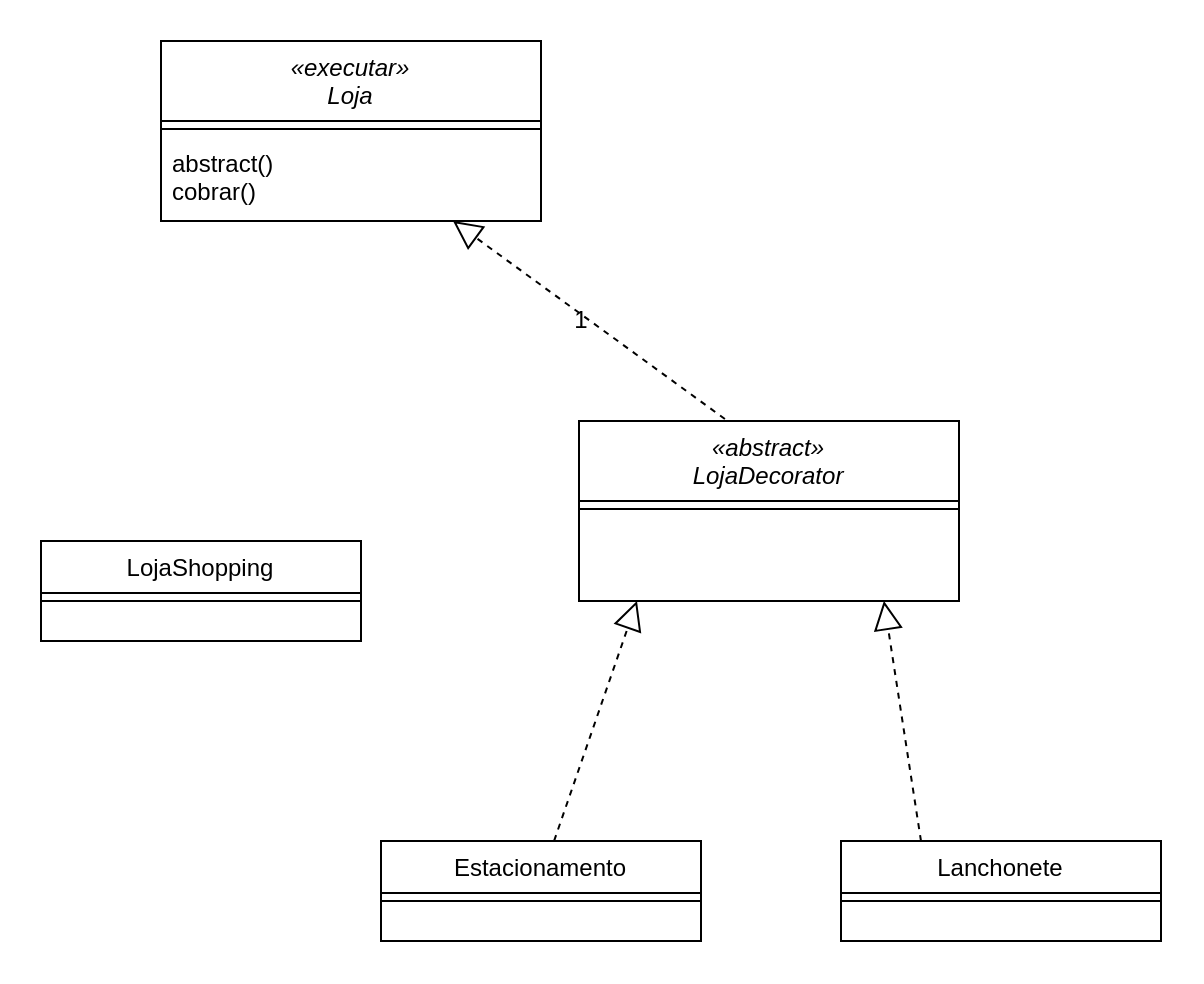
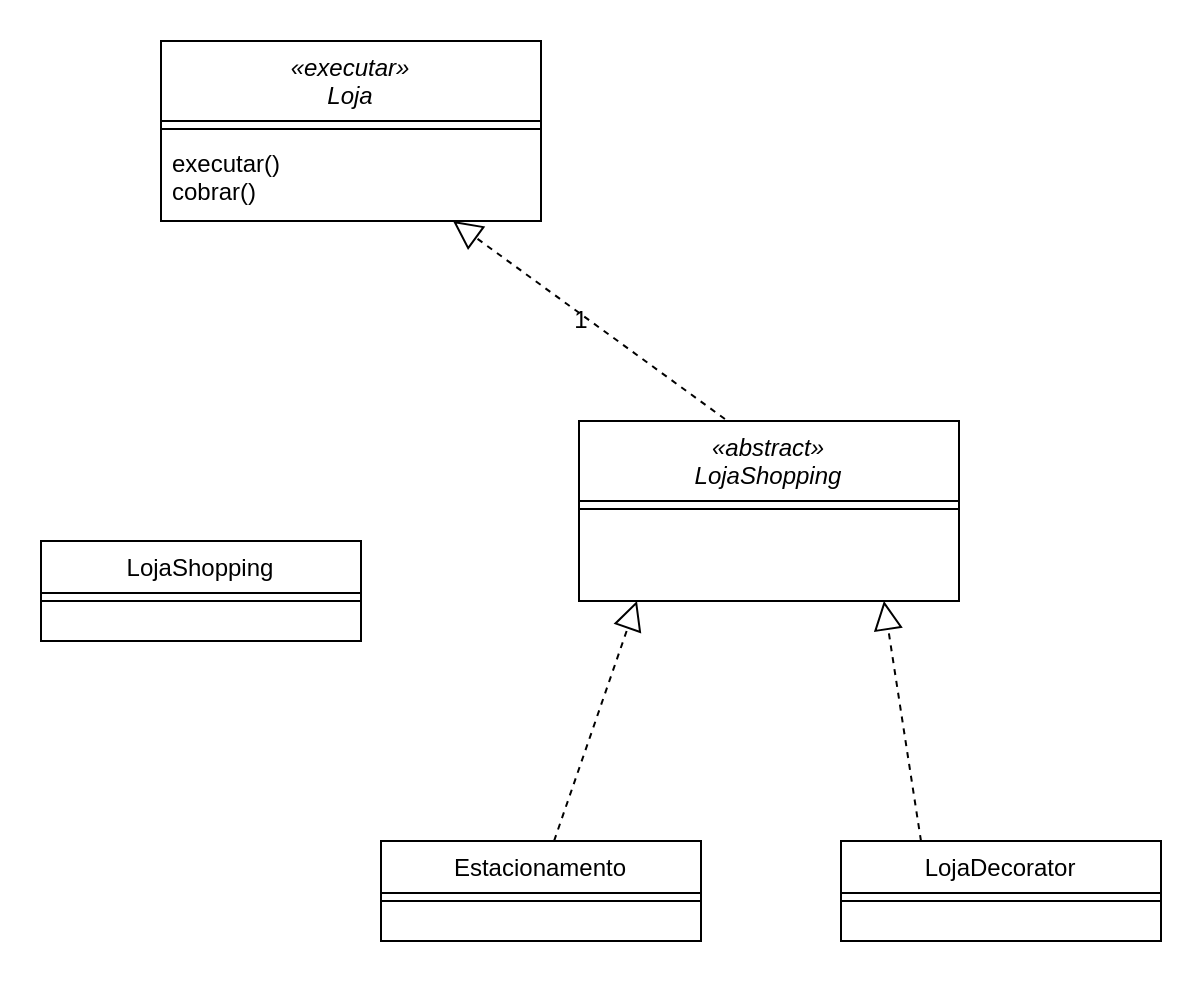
- <mxCell id="4" value="abstract()&#10;cobrar()" style="text;align=left;verticalAlign=top;spacingLeft=4;spacingRight=4;overflow=hidden;rotatable=0;points=[[0,0.5],[1,0.5]];portConstraint=eastwest;" parent="2" vertex="1"><mxGeometry y="48" width="190" height="42" as="geometry" /></mxCell>
+ <mxCell id="4" value="executar()&#10;cobrar()" style="text;align=left;verticalAlign=top;spacingLeft=4;spacingRight=4;overflow=hidden;rotatable=0;points=[[0,0.5],[1,0.5]];portConstraint=eastwest;" parent="2" vertex="1"><mxGeometry y="48" width="190" height="42" as="geometry" /></mxCell>
- <mxCell id="9" value="«abstract»&#10;LojaDecorator" style="swimlane;fontStyle=2;align=center;verticalAlign=top;childLayout=stackLayout;horizontal=1;startSize=40;horizontalStack=0;resizeParent=1;resizeLast=0;collapsible=1;marginBottom=0;rounded=0;shadow=0;strokeWidth=1;" parent="1" vertex="1"><mxGeometry x="289" y="210" width="190" height="90" as="geometry"><mxRectangle x="220" y="120" width="160" height="26" as="alternateBounds" /></mxGeometry></mxCell>
+ <mxCell id="9" value="«abstract»&#10;LojaShopping" style="swimlane;fontStyle=2;align=center;verticalAlign=top;childLayout=stackLayout;horizontal=1;startSize=40;horizontalStack=0;resizeParent=1;resizeLast=0;collapsible=1;marginBottom=0;rounded=0;shadow=0;strokeWidth=1;" parent="1" vertex="1"><mxGeometry x="289" y="210" width="190" height="90" as="geometry"><mxRectangle x="220" y="120" width="160" height="26" as="alternateBounds" /></mxGeometry></mxCell>
- <mxCell id="7" value="Lanchonete" style="swimlane;fontStyle=0;align=center;verticalAlign=top;childLayout=stackLayout;horizontal=1;startSize=26;horizontalStack=0;resizeParent=1;resizeLast=0;collapsible=1;marginBottom=0;rounded=0;shadow=0;strokeWidth=1;" parent="1" vertex="1"><mxGeometry x="420" y="420" width="160" height="50" as="geometry"><mxRectangle x="340" y="380" width="170" height="26" as="alternateBounds" /></mxGeometry></mxCell>
+ <mxCell id="7" value="LojaDecorator" style="swimlane;fontStyle=0;align=center;verticalAlign=top;childLayout=stackLayout;horizontal=1;startSize=26;horizontalStack=0;resizeParent=1;resizeLast=0;collapsible=1;marginBottom=0;rounded=0;shadow=0;strokeWidth=1;" parent="1" vertex="1"><mxGeometry x="420" y="420" width="160" height="50" as="geometry"><mxRectangle x="340" y="380" width="170" height="26" as="alternateBounds" /></mxGeometry></mxCell>
